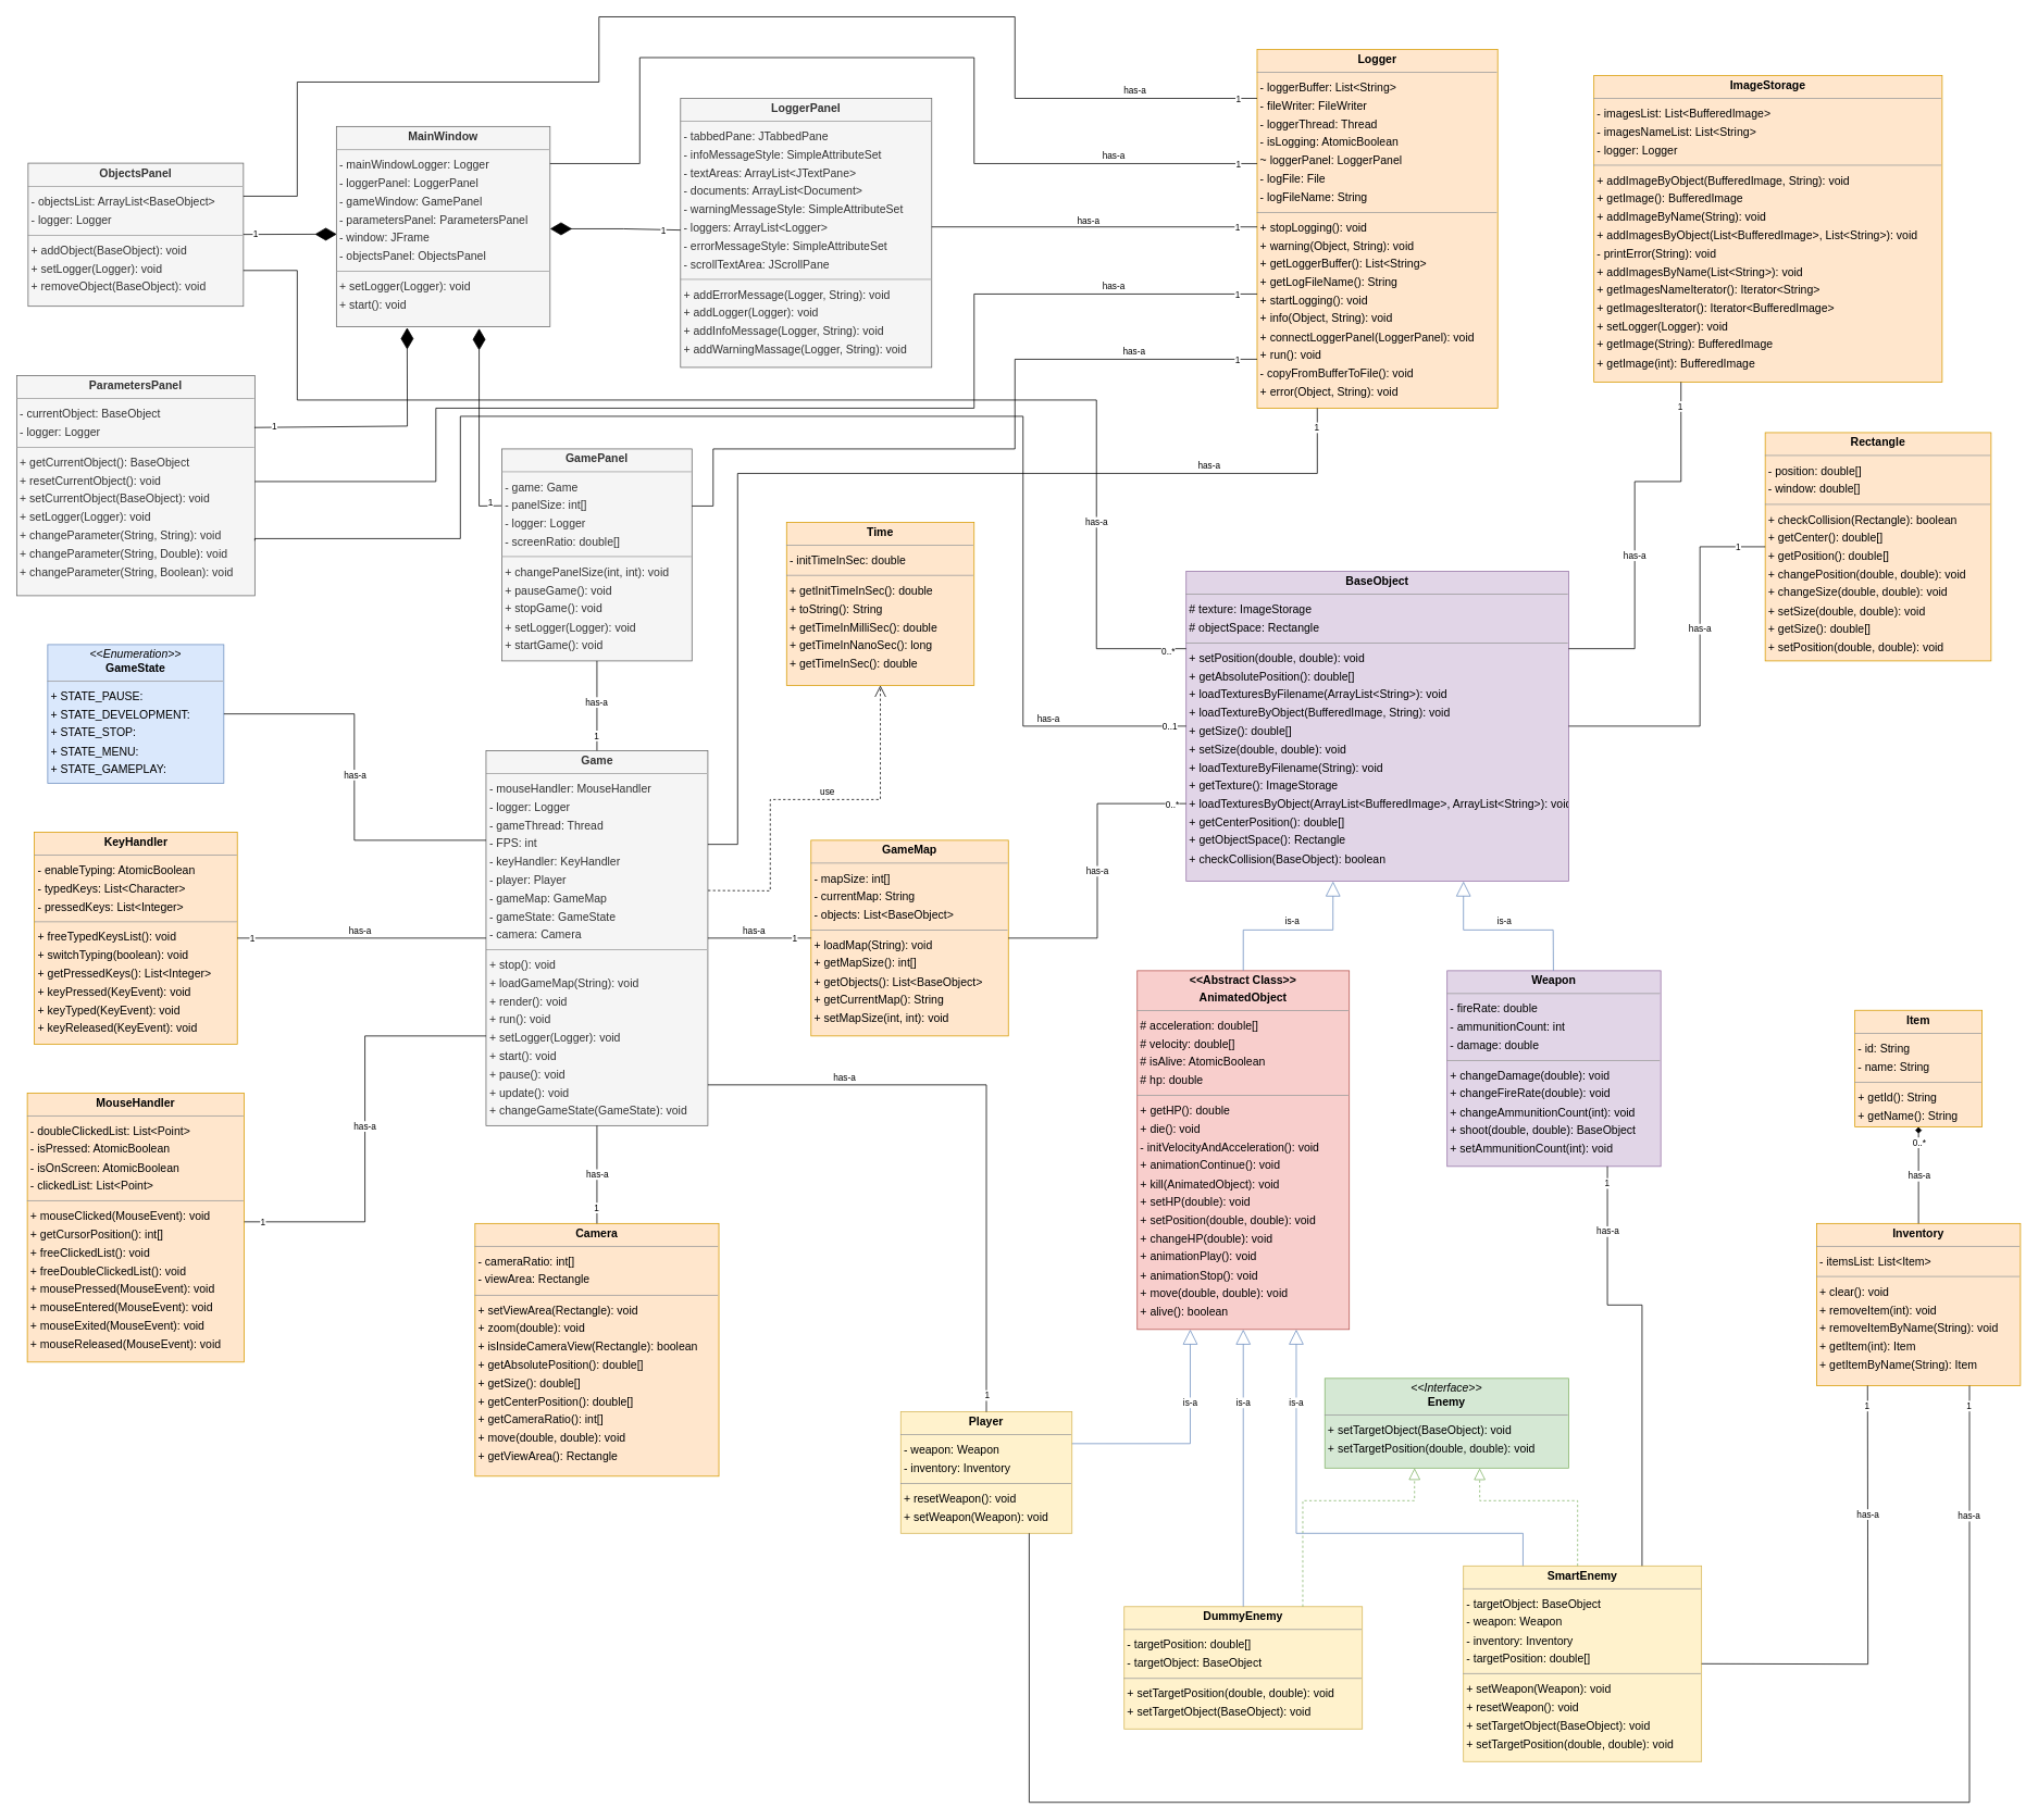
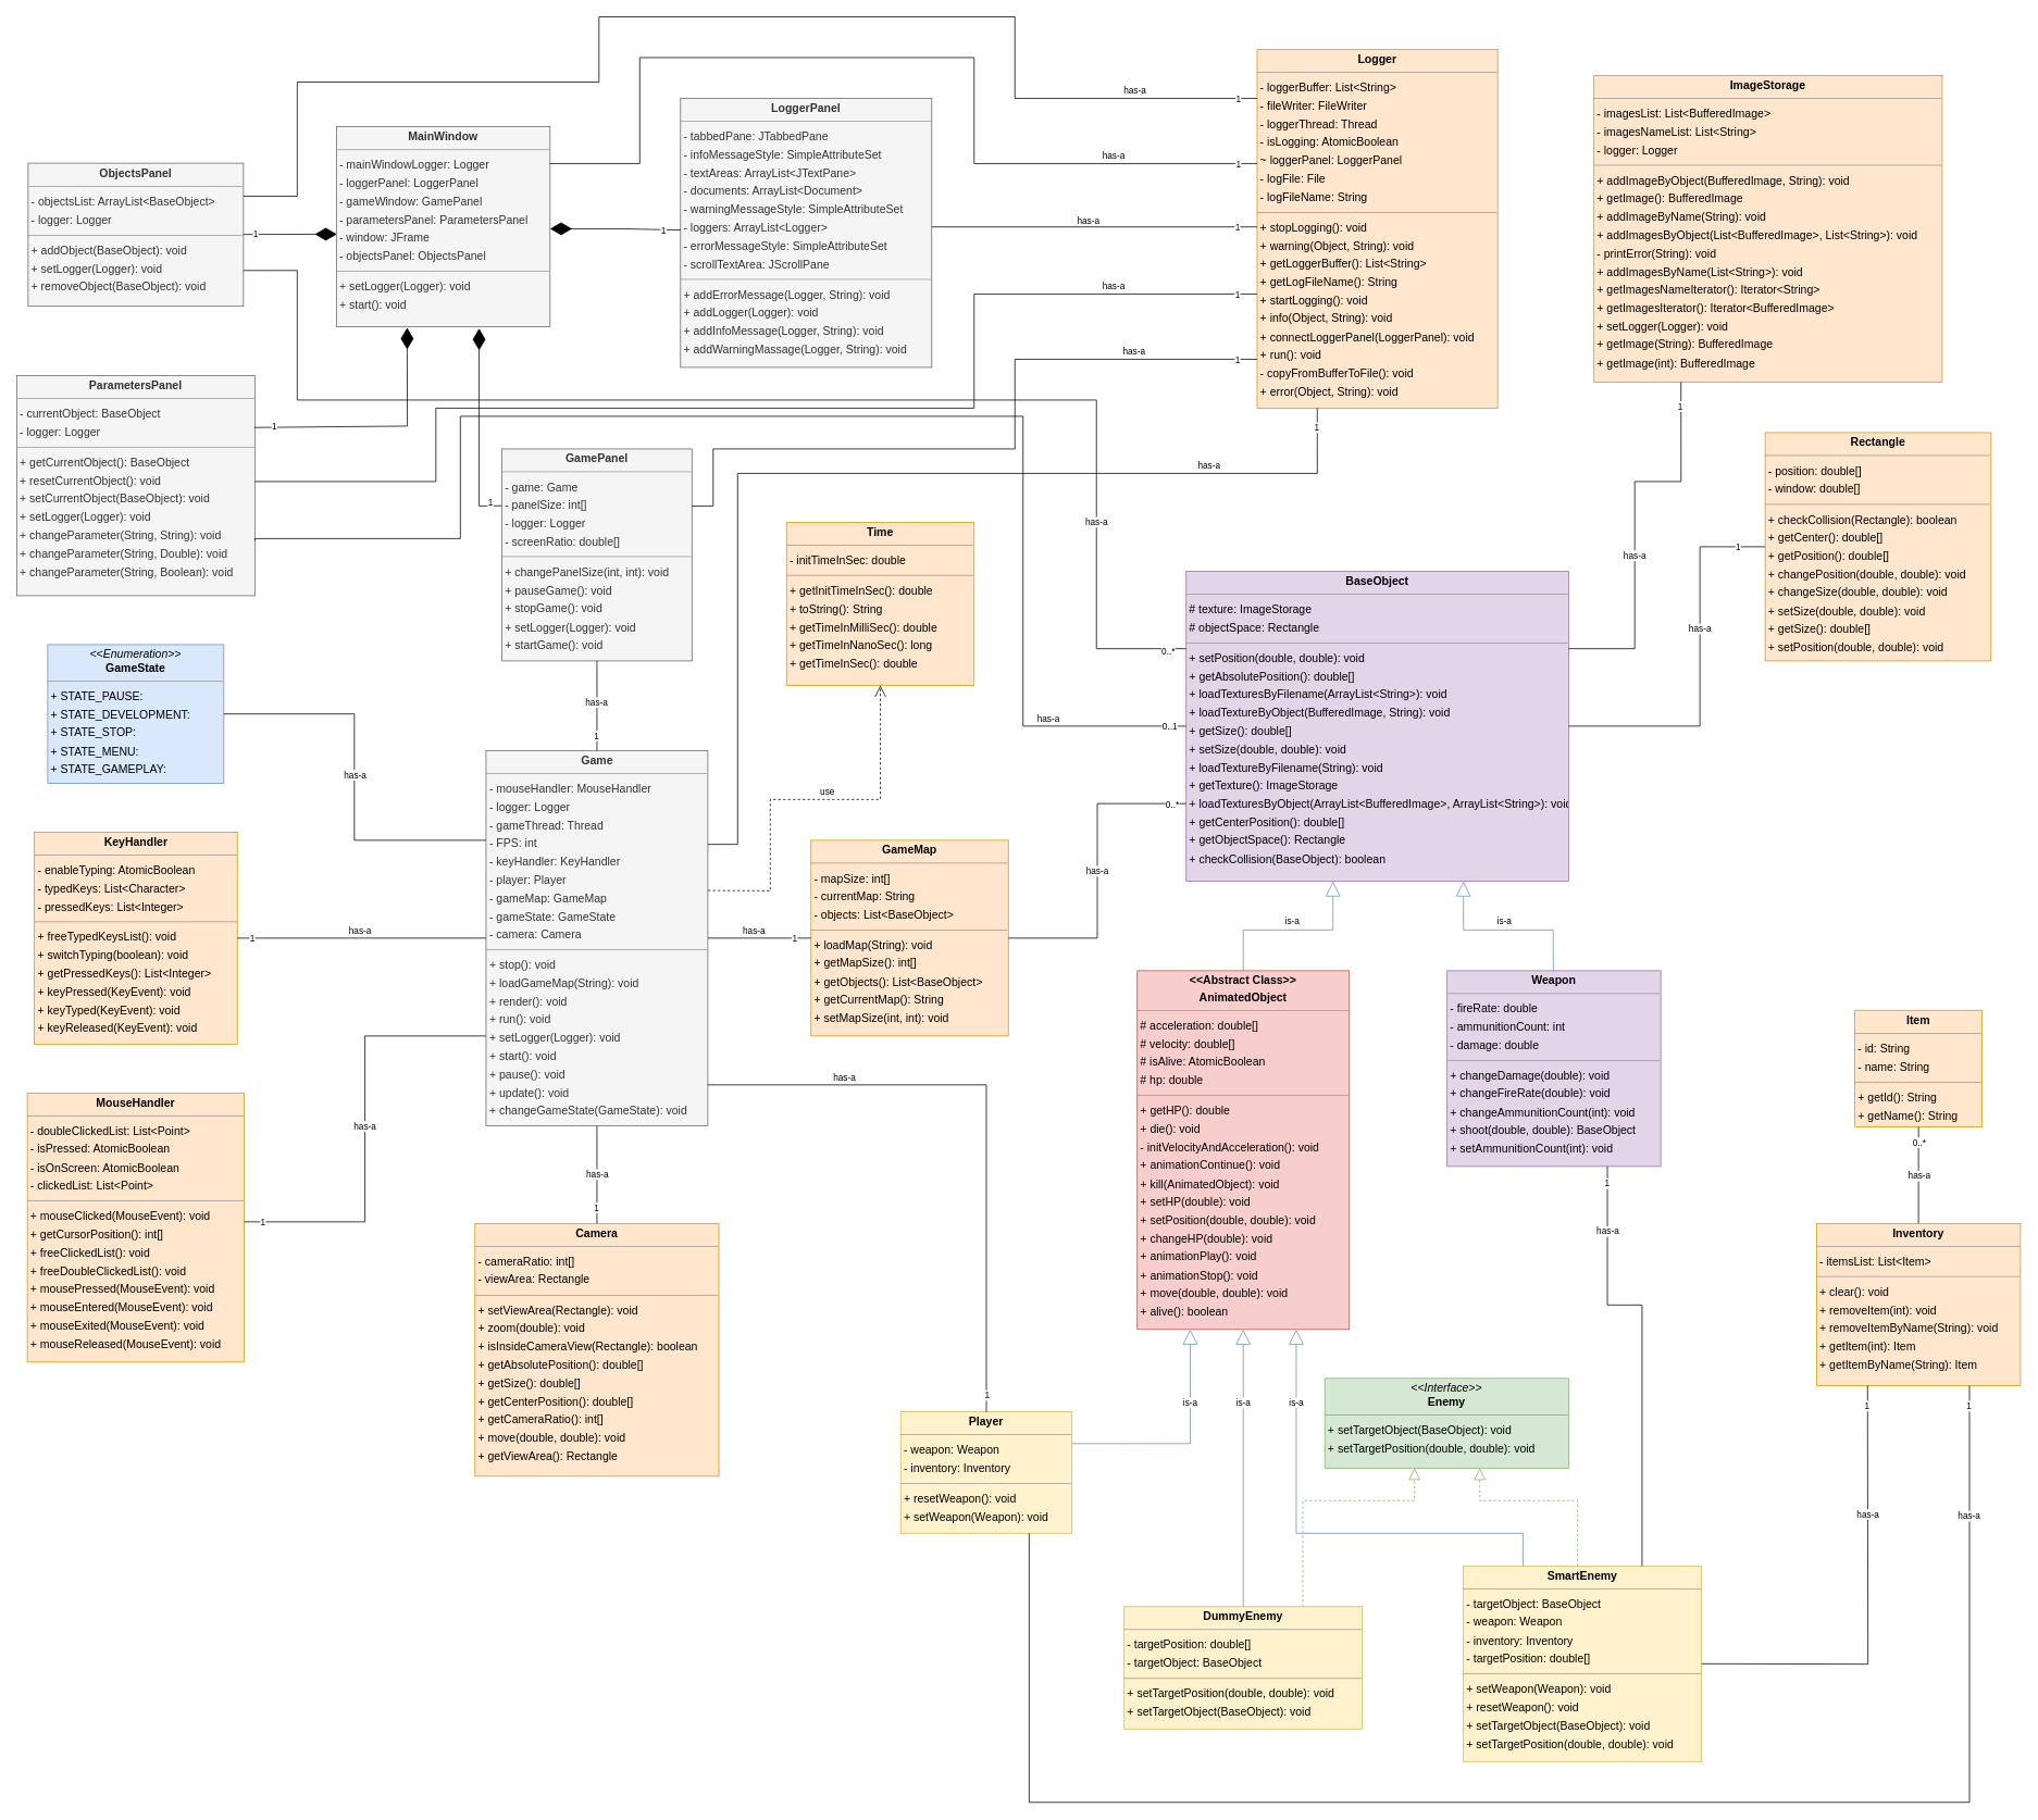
- <mxCell id="98" value="" style="endArrow=diamond;html=1;edgeStyle=orthogonalEdgeStyle;rounded=0;" edge="1" parent="1" source="12" target="13"><mxGeometry relative="1" as="geometry"><mxPoint x="1964" y="1640" as="sourcePoint" /><mxPoint x="2124" y="1640" as="targetPoint" /></mxGeometry></mxCell>
+ <mxCell id="98" value="" style="endArrow=none;html=1;edgeStyle=orthogonalEdgeStyle;rounded=0;" edge="1" parent="1" source="12" target="13"><mxGeometry relative="1" as="geometry"><mxPoint x="1964" y="1640" as="sourcePoint" /><mxPoint x="2124" y="1640" as="targetPoint" /></mxGeometry></mxCell>
